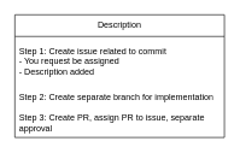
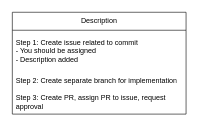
- <mxCell id="3" value="Step 1: Create issue related to commit&lt;br&gt;- You request be assigned&lt;br&gt;- Description added" style="text;strokeColor=none;fillColor=none;align=left;verticalAlign=middle;spacingLeft=4;spacingRight=4;overflow=hidden;points=[[0,0.5],[1,0.5]];portConstraint=eastwest;rotatable=0;whiteSpace=wrap;html=1;" vertex="1" parent="2"><mxGeometry y="30" width="290" height="70" as="geometry" /></mxCell>
+ <mxCell id="3" value="Step 1: Create issue related to commit&lt;br&gt;- You should be assigned&lt;br&gt;- Description added" style="text;strokeColor=none;fillColor=none;align=left;verticalAlign=middle;spacingLeft=4;spacingRight=4;overflow=hidden;points=[[0,0.5],[1,0.5]];portConstraint=eastwest;rotatable=0;whiteSpace=wrap;html=1;" vertex="1" parent="2"><mxGeometry y="30" width="290" height="70" as="geometry" /></mxCell>
- <mxCell id="5" value="Step 3: Create PR, assign PR to issue, separate approval" style="text;strokeColor=none;fillColor=none;align=left;verticalAlign=middle;spacingLeft=4;spacingRight=4;overflow=hidden;points=[[0,0.5],[1,0.5]];portConstraint=eastwest;rotatable=0;whiteSpace=wrap;html=1;" vertex="1" parent="2"><mxGeometry y="130" width="290" height="40" as="geometry" /></mxCell>
+ <mxCell id="5" value="Step 3: Create PR, assign PR to issue, request approval" style="text;strokeColor=none;fillColor=none;align=left;verticalAlign=middle;spacingLeft=4;spacingRight=4;overflow=hidden;points=[[0,0.5],[1,0.5]];portConstraint=eastwest;rotatable=0;whiteSpace=wrap;html=1;" vertex="1" parent="2"><mxGeometry y="130" width="290" height="40" as="geometry" /></mxCell>
